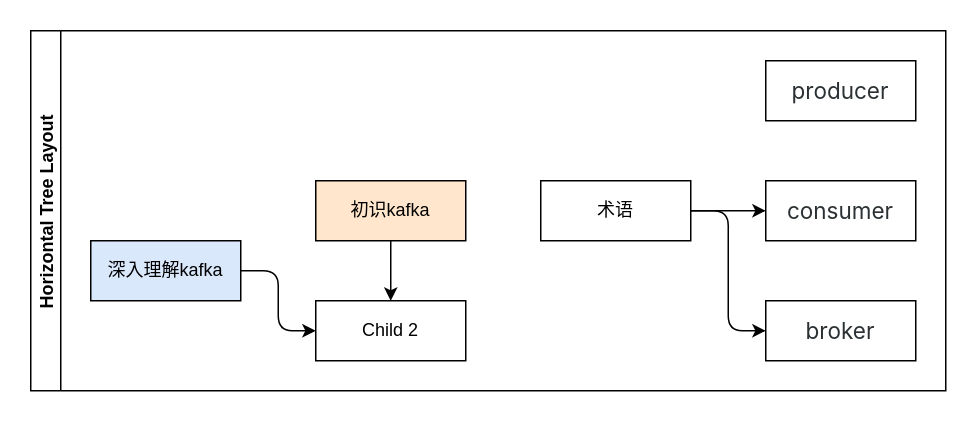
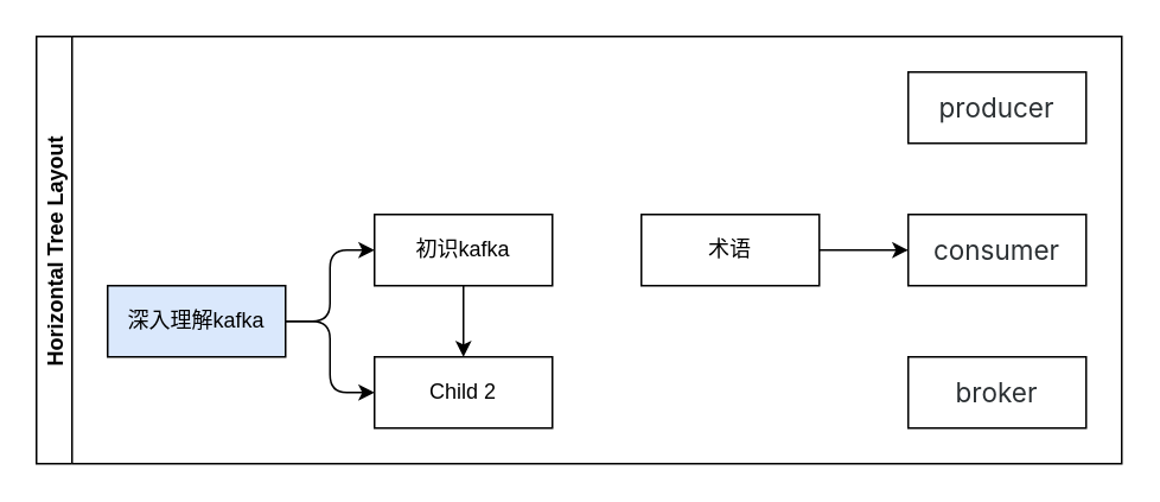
- <mxCell id="4" value="初识kafka" style="whiteSpace=wrap;html=1;fillColor=#ffe6cc;" vertex="1" parent="2"><mxGeometry x="190" y="100" width="100" height="40" as="geometry" /></mxCell>
+ <mxCell id="4" value="初识kafka" style="whiteSpace=wrap;html=1;" vertex="1" parent="2"><mxGeometry x="190" y="100" width="100" height="40" as="geometry" /></mxCell>
+ <mxCell id="5" value="" style="edgeStyle=elbowEdgeStyle;elbow=horizontal;html=1;rounded=1;curved=0;sourcePerimeterSpacing=0;targetPerimeterSpacing=0;startSize=6;endSize=6;" edge="1" parent="2" source="3" target="4"><mxGeometry relative="1" as="geometry" /></mxCell>
- <mxCell id="13" value="" style="edgeStyle=elbowEdgeStyle;elbow=horizontal;html=1;rounded=1;curved=0;sourcePerimeterSpacing=0;targetPerimeterSpacing=0;startSize=6;endSize=6;" edge="1" target="14" source="9" parent="2"><mxGeometry relative="1" as="geometry"><mxPoint x="224" y="-32" as="sourcePoint" /></mxGeometry></mxCell>
